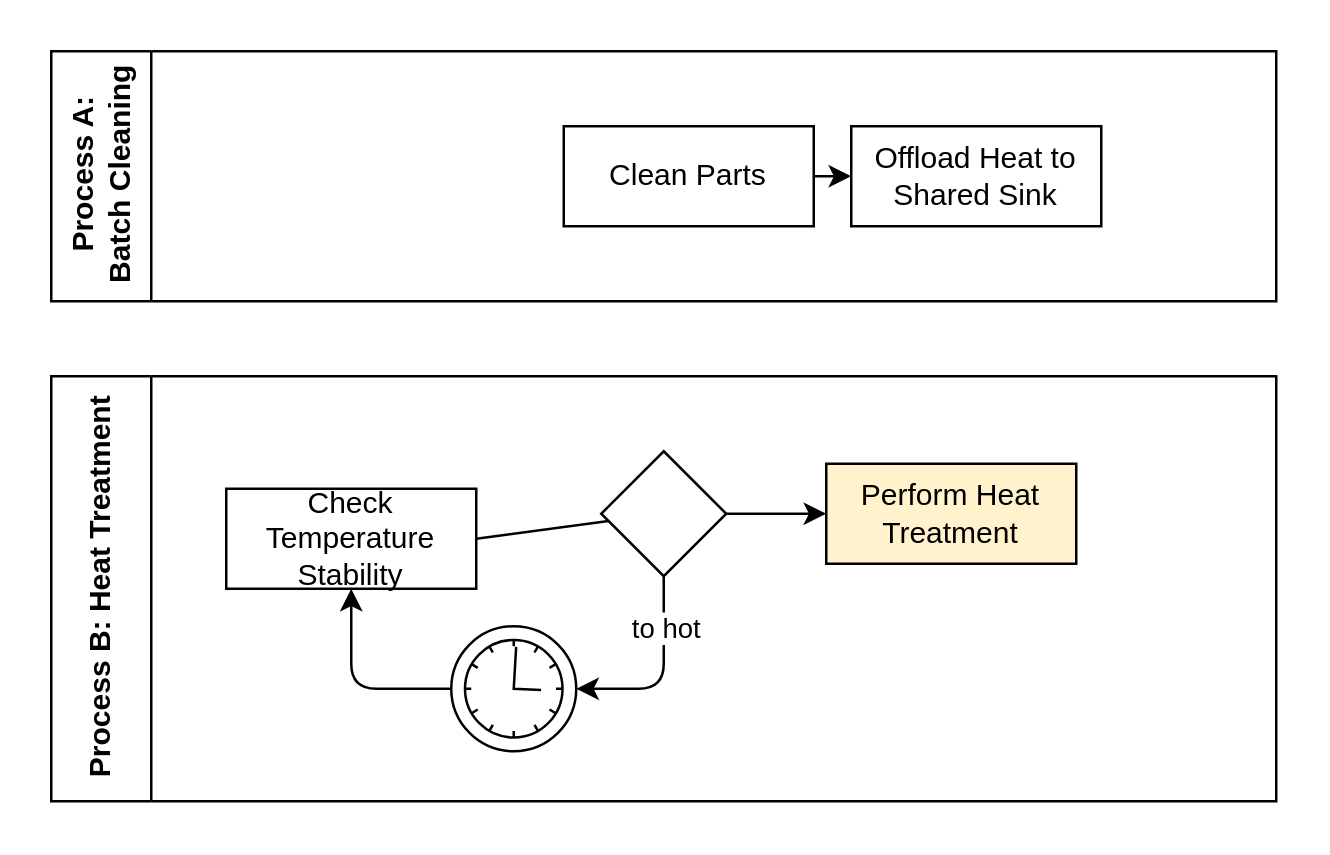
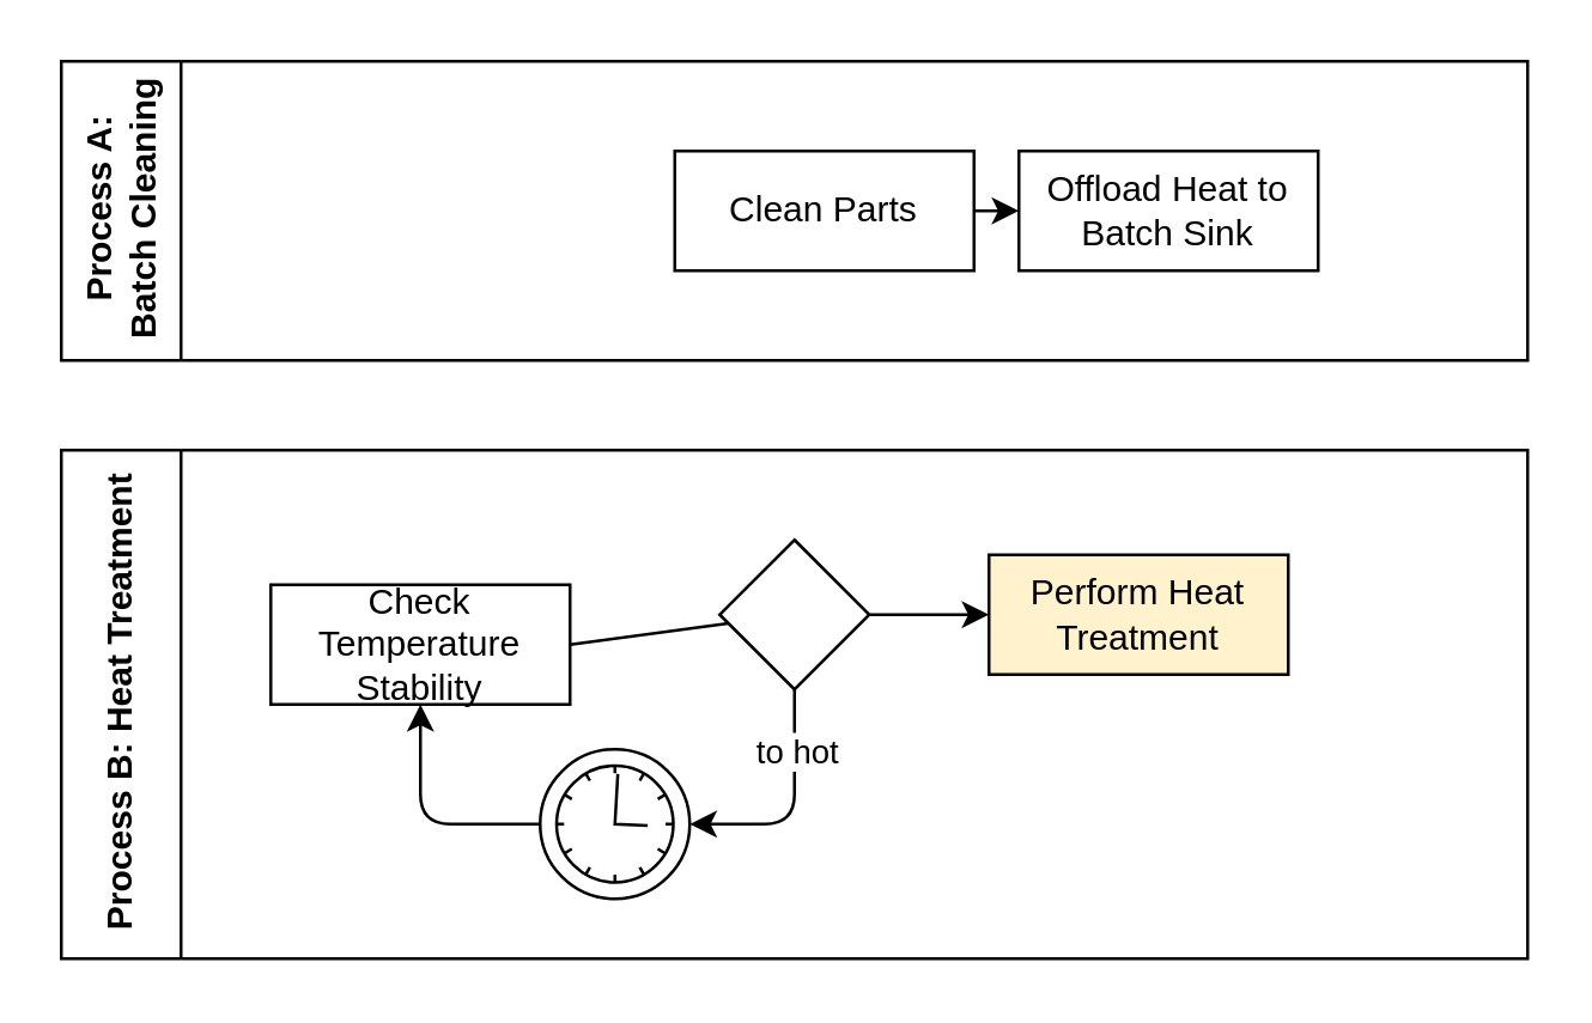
- <mxCell id="15" value="Offload Heat to Shared Sink" style="whiteSpace=wrap;html=1;" parent="12" vertex="1"><mxGeometry x="320" y="30" width="100" height="40" as="geometry" /></mxCell>
+ <mxCell id="15" value="Offload Heat to Batch Sink" style="whiteSpace=wrap;html=1;" parent="12" vertex="1"><mxGeometry x="320" y="30" width="100" height="40" as="geometry" /></mxCell>
